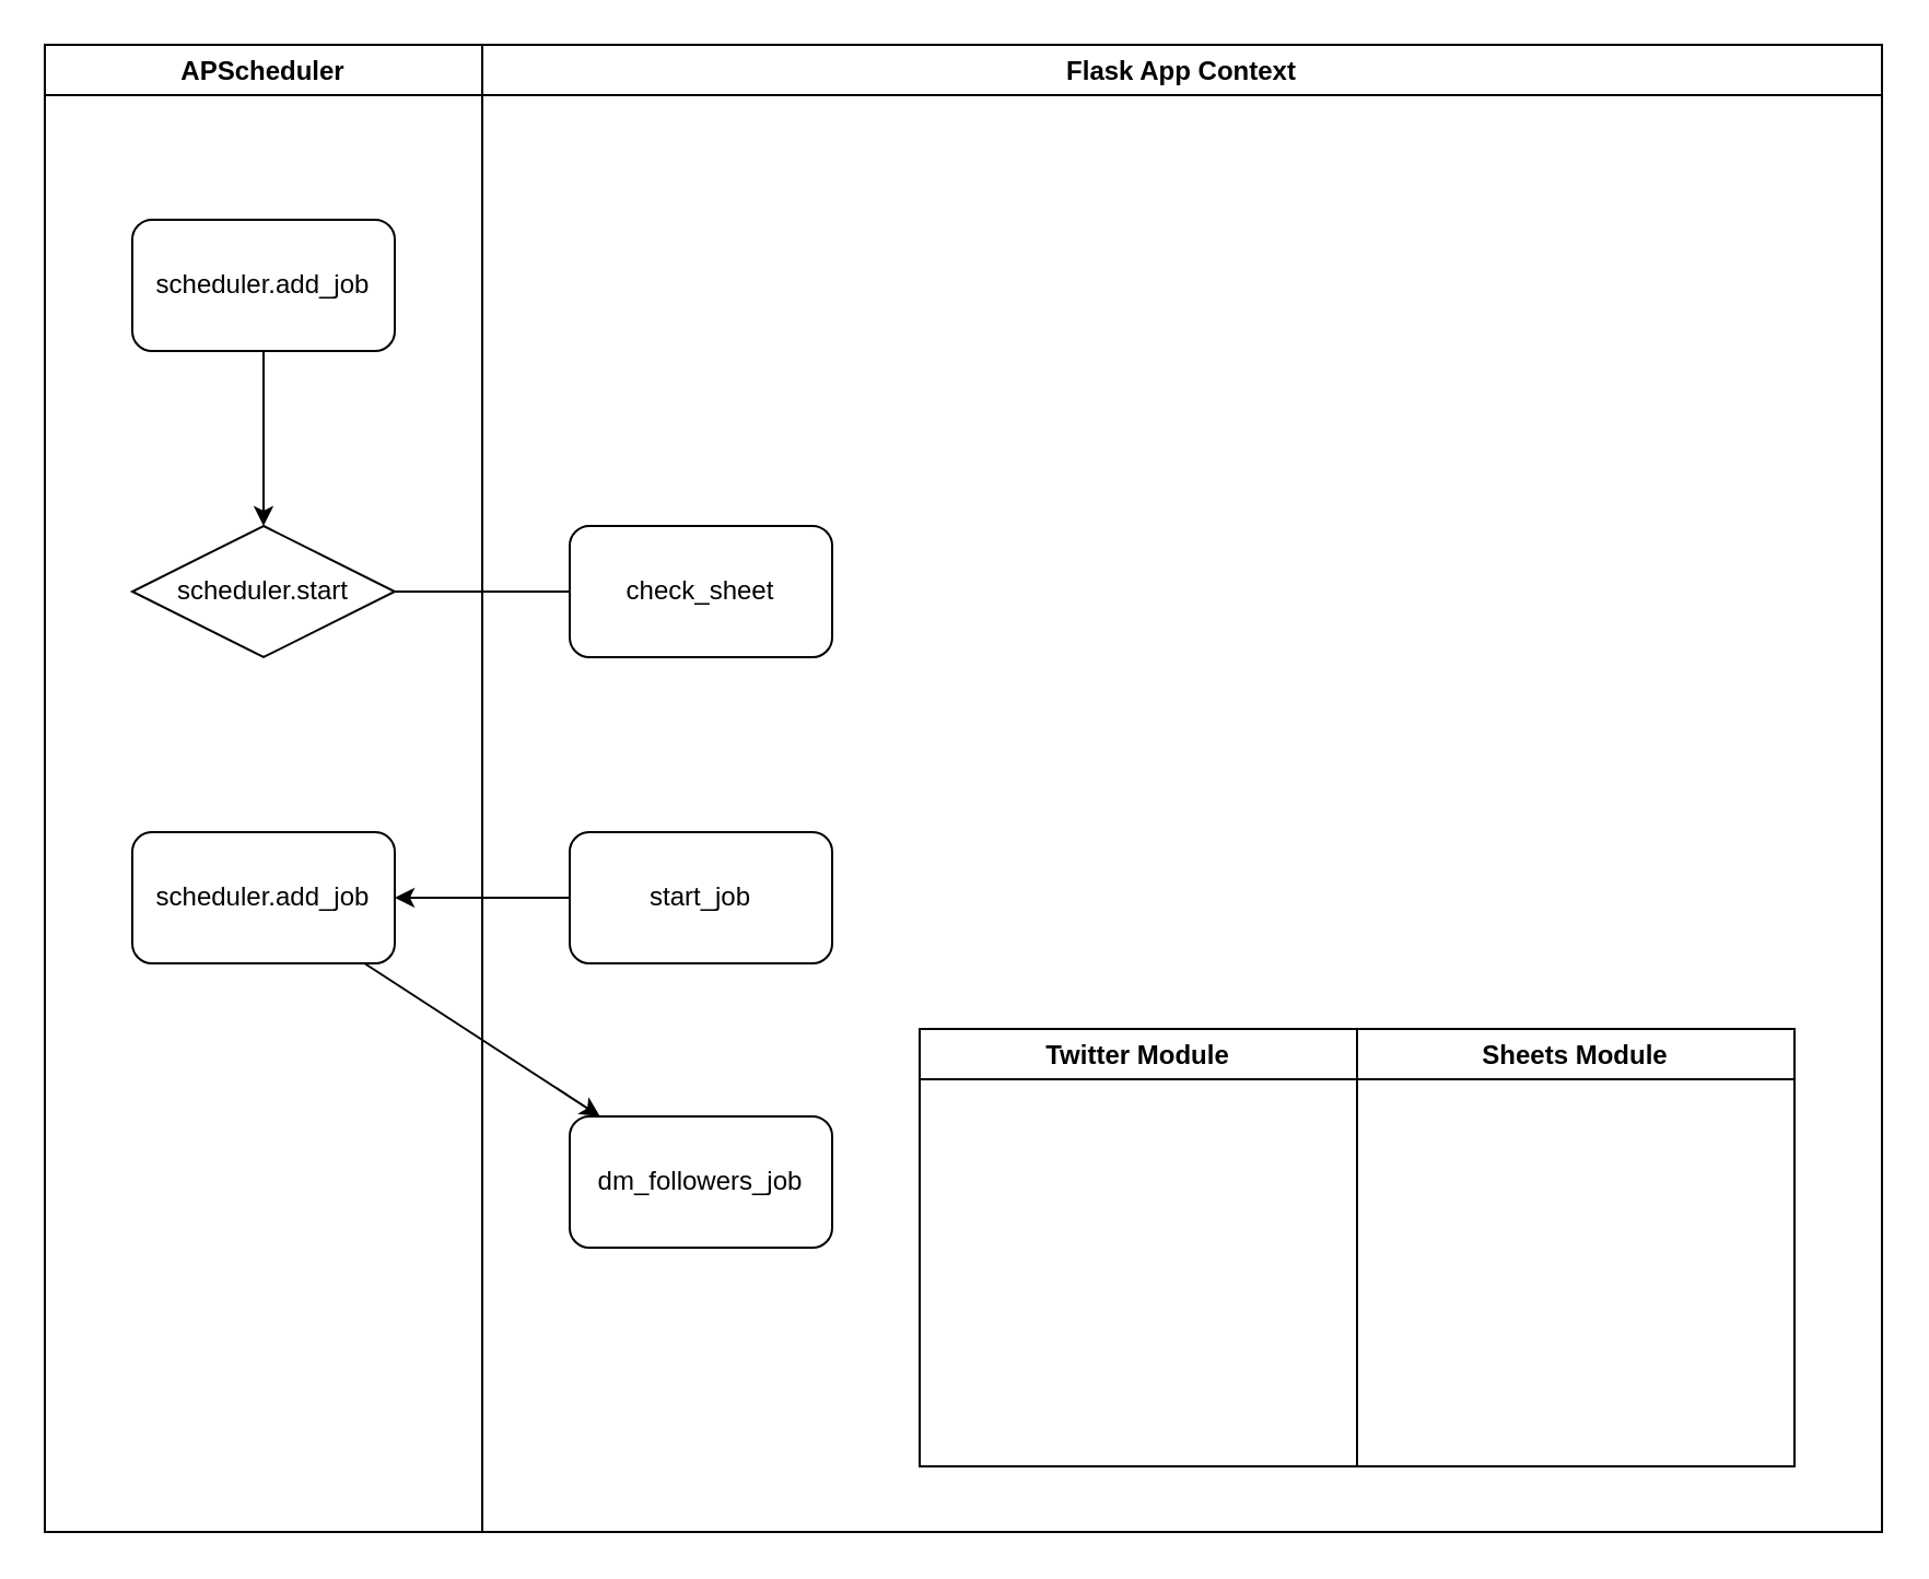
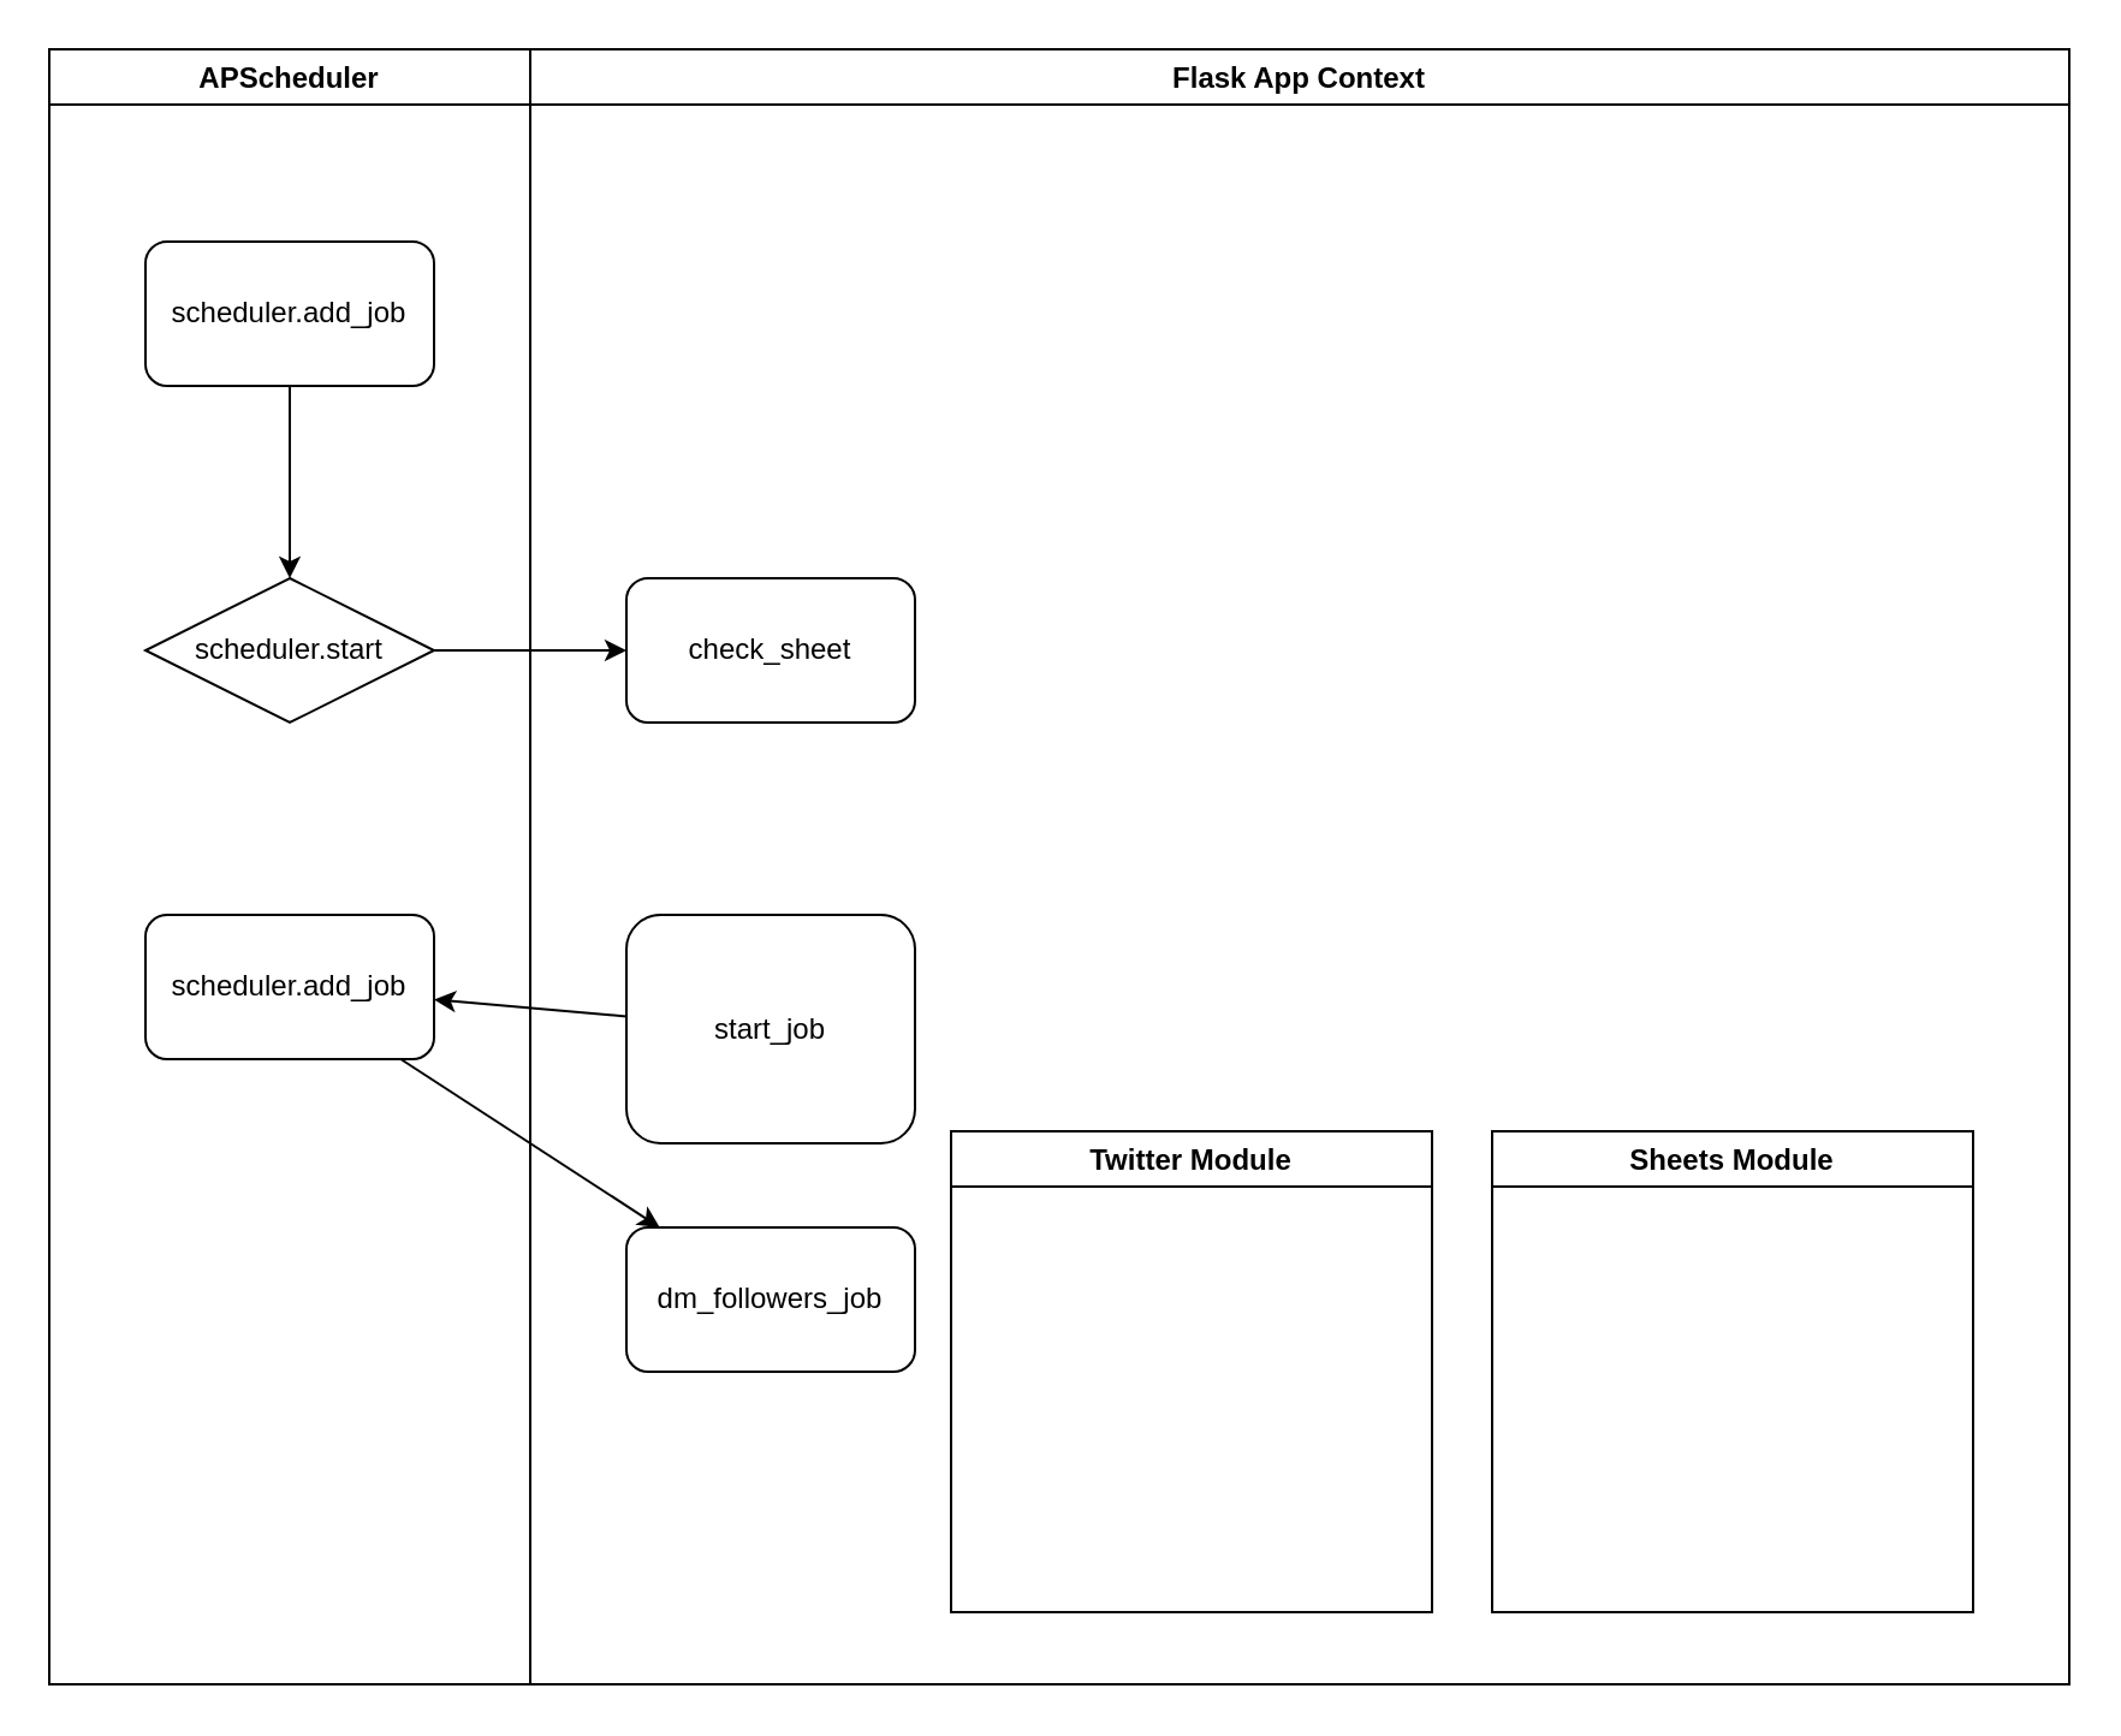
- <mxCell id="11" value="" style="edgeStyle=none;html=1;endArrow=none;" edge="1" parent="1" source="12" target="3"><mxGeometry relative="1" as="geometry" /></mxCell>
+ <mxCell id="11" value="" style="edgeStyle=none;html=1;" edge="1" parent="1" source="12" target="3"><mxGeometry relative="1" as="geometry" /></mxCell>
- <mxCell id="4" value="start_job" style="rounded=1;whiteSpace=wrap;html=1;" vertex="1" parent="2"><mxGeometry x="40" y="360" width="120" height="60" as="geometry" /></mxCell>
+ <mxCell id="4" value="start_job" style="rounded=1;whiteSpace=wrap;html=1;" vertex="1" parent="2"><mxGeometry x="40" y="360" width="120" height="95" as="geometry" /></mxCell>
- <mxCell id="6" value="Twitter Module" style="swimlane;" vertex="1" parent="2"><mxGeometry x="200" y="450" width="200" height="200" as="geometry" /></mxCell>
+ <mxCell id="6" value="Twitter Module" style="swimlane;" vertex="1" parent="2"><mxGeometry x="175" y="450" width="200" height="200" as="geometry" /></mxCell>
